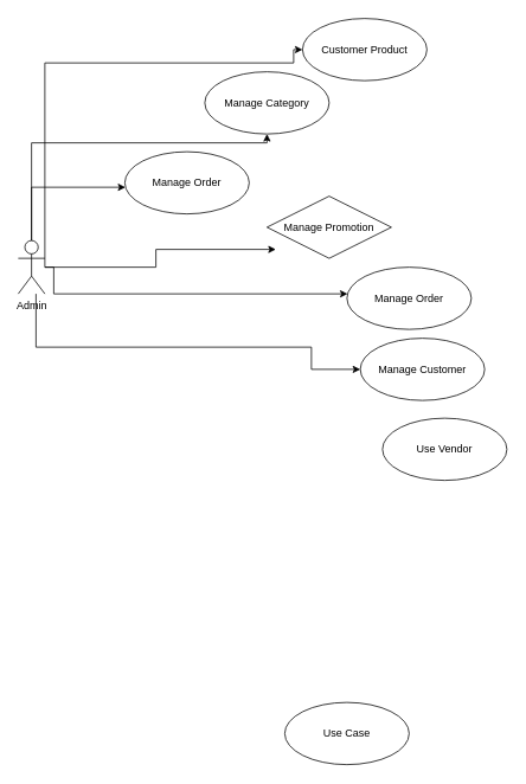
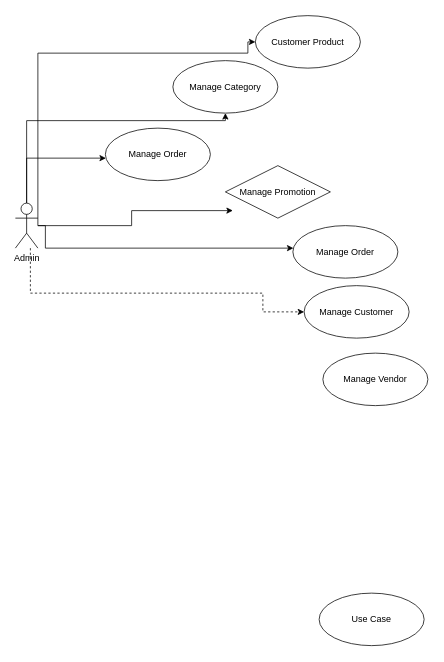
- <mxCell id="6" style="edgeStyle=orthogonalEdgeStyle;rounded=0;orthogonalLoop=1;jettySize=auto;html=1;entryX=0;entryY=0.5;entryDx=0;entryDy=0;" edge="1" parent="1" source="8" target="13"><mxGeometry relative="1" as="geometry"><Array as="points"><mxPoint x="40" y="390" /><mxPoint x="350" y="390" /></Array></mxGeometry></mxCell>
+ <mxCell id="6" style="edgeStyle=orthogonalEdgeStyle;rounded=0;orthogonalLoop=1;jettySize=auto;html=1;entryX=0;entryY=0.5;entryDx=0;entryDy=0;dashed=1;" edge="1" parent="1" source="8" target="13"><mxGeometry relative="1" as="geometry"><Array as="points"><mxPoint x="40" y="390" /><mxPoint x="350" y="390" /></Array></mxGeometry></mxCell>
- <mxCell id="14" value="Use Vendor" style="ellipse;whiteSpace=wrap;html=1;" vertex="1" parent="1"><mxGeometry x="430" y="470" width="140" height="70" as="geometry" /></mxCell>
+ <mxCell id="14" value="Manage Vendor" style="ellipse;whiteSpace=wrap;html=1;" vertex="1" parent="1"><mxGeometry x="430" y="470" width="140" height="70" as="geometry" /></mxCell>
- <mxCell id="15" value="Use Case" style="ellipse;whiteSpace=wrap;html=1;" vertex="1" parent="1"><mxGeometry x="320" y="790" width="140" height="70" as="geometry" /></mxCell>
+ <mxCell id="15" value="Use Case" style="ellipse;whiteSpace=wrap;html=1;" vertex="1" parent="1"><mxGeometry x="425" y="790" width="140" height="70" as="geometry" /></mxCell>
